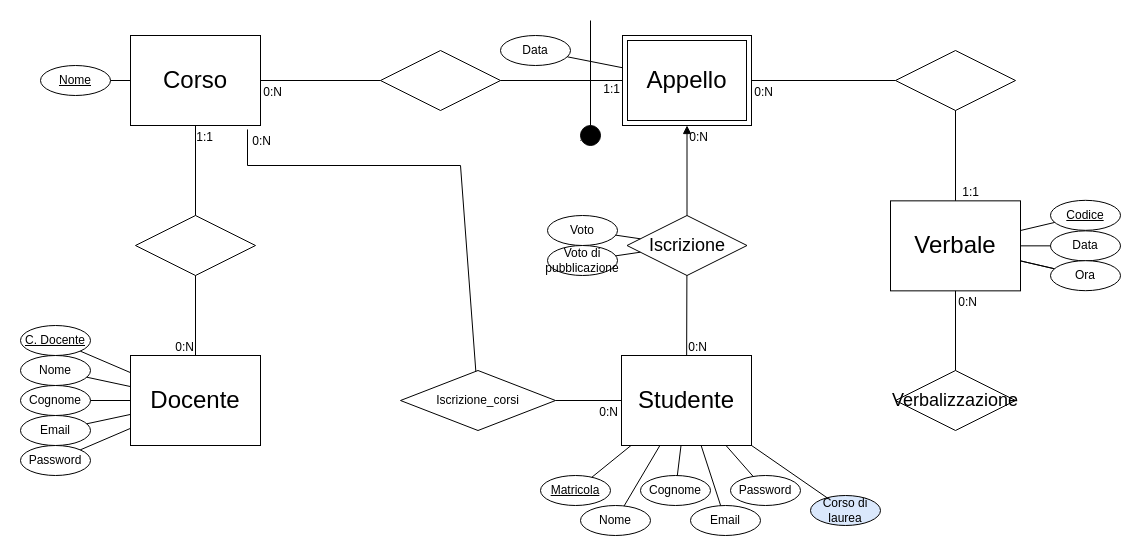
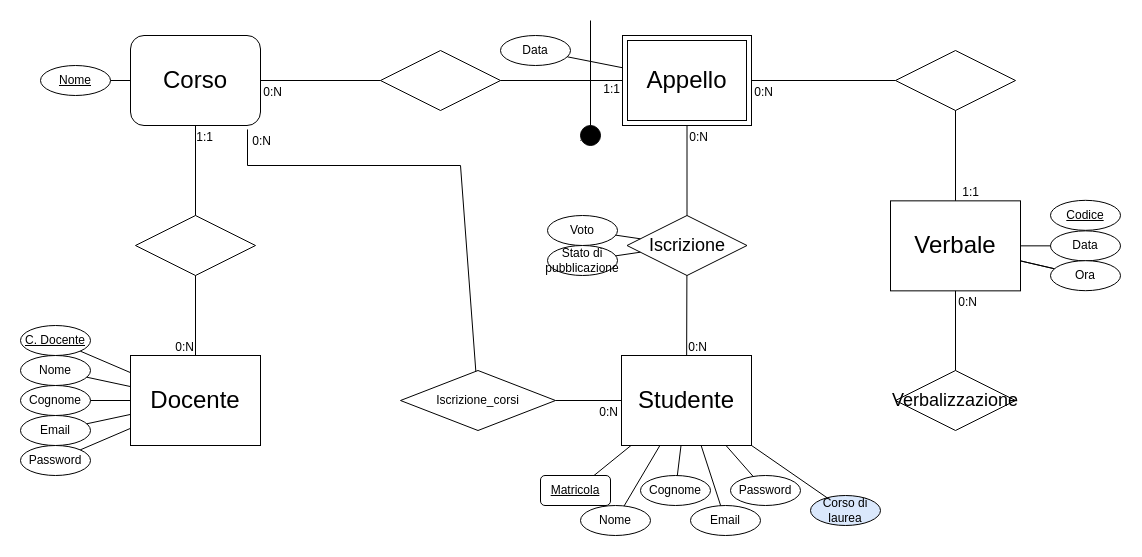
- <mxCell id="8" value="&lt;font style=&quot;font-size: 24px;&quot;&gt;Corso&lt;/font&gt;" style="whiteSpace=wrap;html=1;align=center;" parent="1" vertex="1"><mxGeometry x="130" y="35" width="130" height="90" as="geometry" /></mxCell>
+ <mxCell id="8" value="&lt;font style=&quot;font-size: 24px;&quot;&gt;Corso&lt;/font&gt;" style="whiteSpace=wrap;html=1;align=center;rounded=1;" parent="1" vertex="1"><mxGeometry x="130" y="35" width="130" height="90" as="geometry" /></mxCell>
- <mxCell id="33" value="" style="endArrow=block;html=1;rounded=0;" parent="1" source="32" target="28" edge="1"><mxGeometry relative="1" as="geometry"><mxPoint x="770" y="245" as="sourcePoint" /><mxPoint x="770" y="155" as="targetPoint" /></mxGeometry></mxCell>
+ <mxCell id="33" value="" style="endArrow=none;html=1;rounded=0;" parent="1" source="32" target="28" edge="1"><mxGeometry relative="1" as="geometry"><mxPoint x="770" y="245" as="sourcePoint" /><mxPoint x="770" y="155" as="targetPoint" /></mxGeometry></mxCell>
- <mxCell id="57" value="" style="endArrow=none;html=1;rounded=0;" parent="1" source="54" target="56" edge="1"><mxGeometry width="50" height="50" relative="1" as="geometry"><mxPoint x="880" y="370.35" as="sourcePoint" /><mxPoint x="930" y="320.35" as="targetPoint" /></mxGeometry></mxCell>
- <mxCell id="36" value="Voto di pubblicazione" style="ellipse;whiteSpace=wrap;html=1;align=center;" parent="1" vertex="1"><mxGeometry x="547" y="245" width="70" height="30" as="geometry" /></mxCell>
+ <mxCell id="36" value="Stato di pubblicazione" style="ellipse;whiteSpace=wrap;html=1;align=center;" parent="1" vertex="1"><mxGeometry x="547" y="245" width="70" height="30" as="geometry" /></mxCell>
- <mxCell id="44" value="Matricola" style="ellipse;whiteSpace=wrap;html=1;align=center;fontStyle=4;" parent="1" vertex="1"><mxGeometry x="540" y="475" width="70" height="30" as="geometry" /></mxCell>
+ <mxCell id="44" value="Matricola" style="whiteSpace=wrap;html=1;align=center;fontStyle=4;rounded=1;" parent="1" vertex="1"><mxGeometry x="540" y="475" width="70" height="30" as="geometry" /></mxCell>
